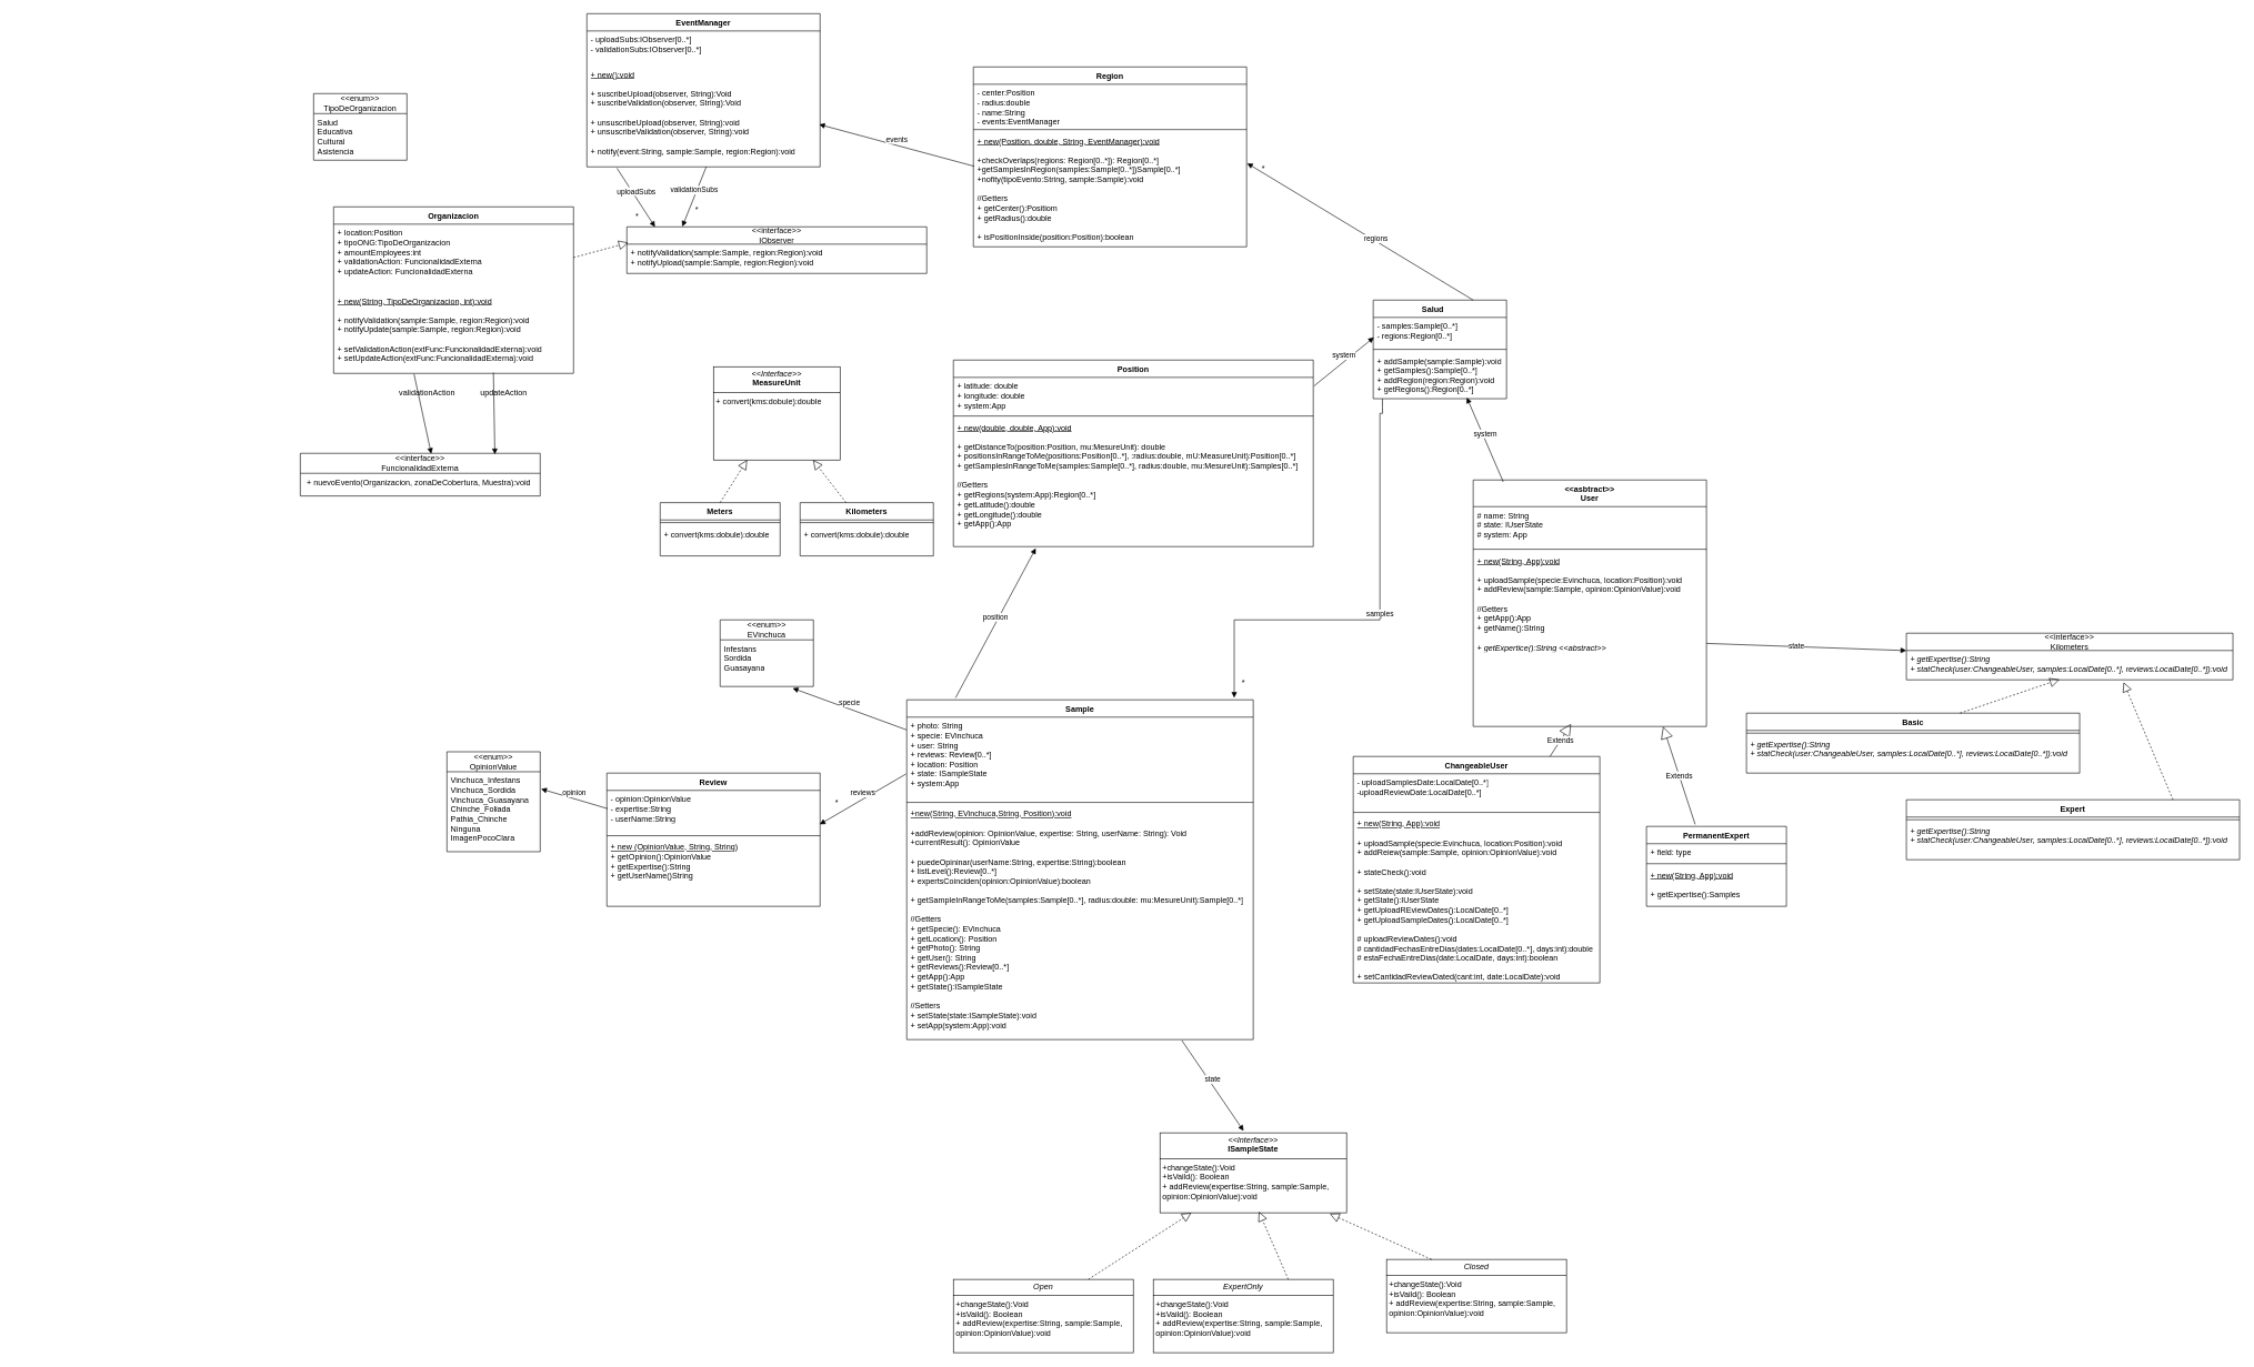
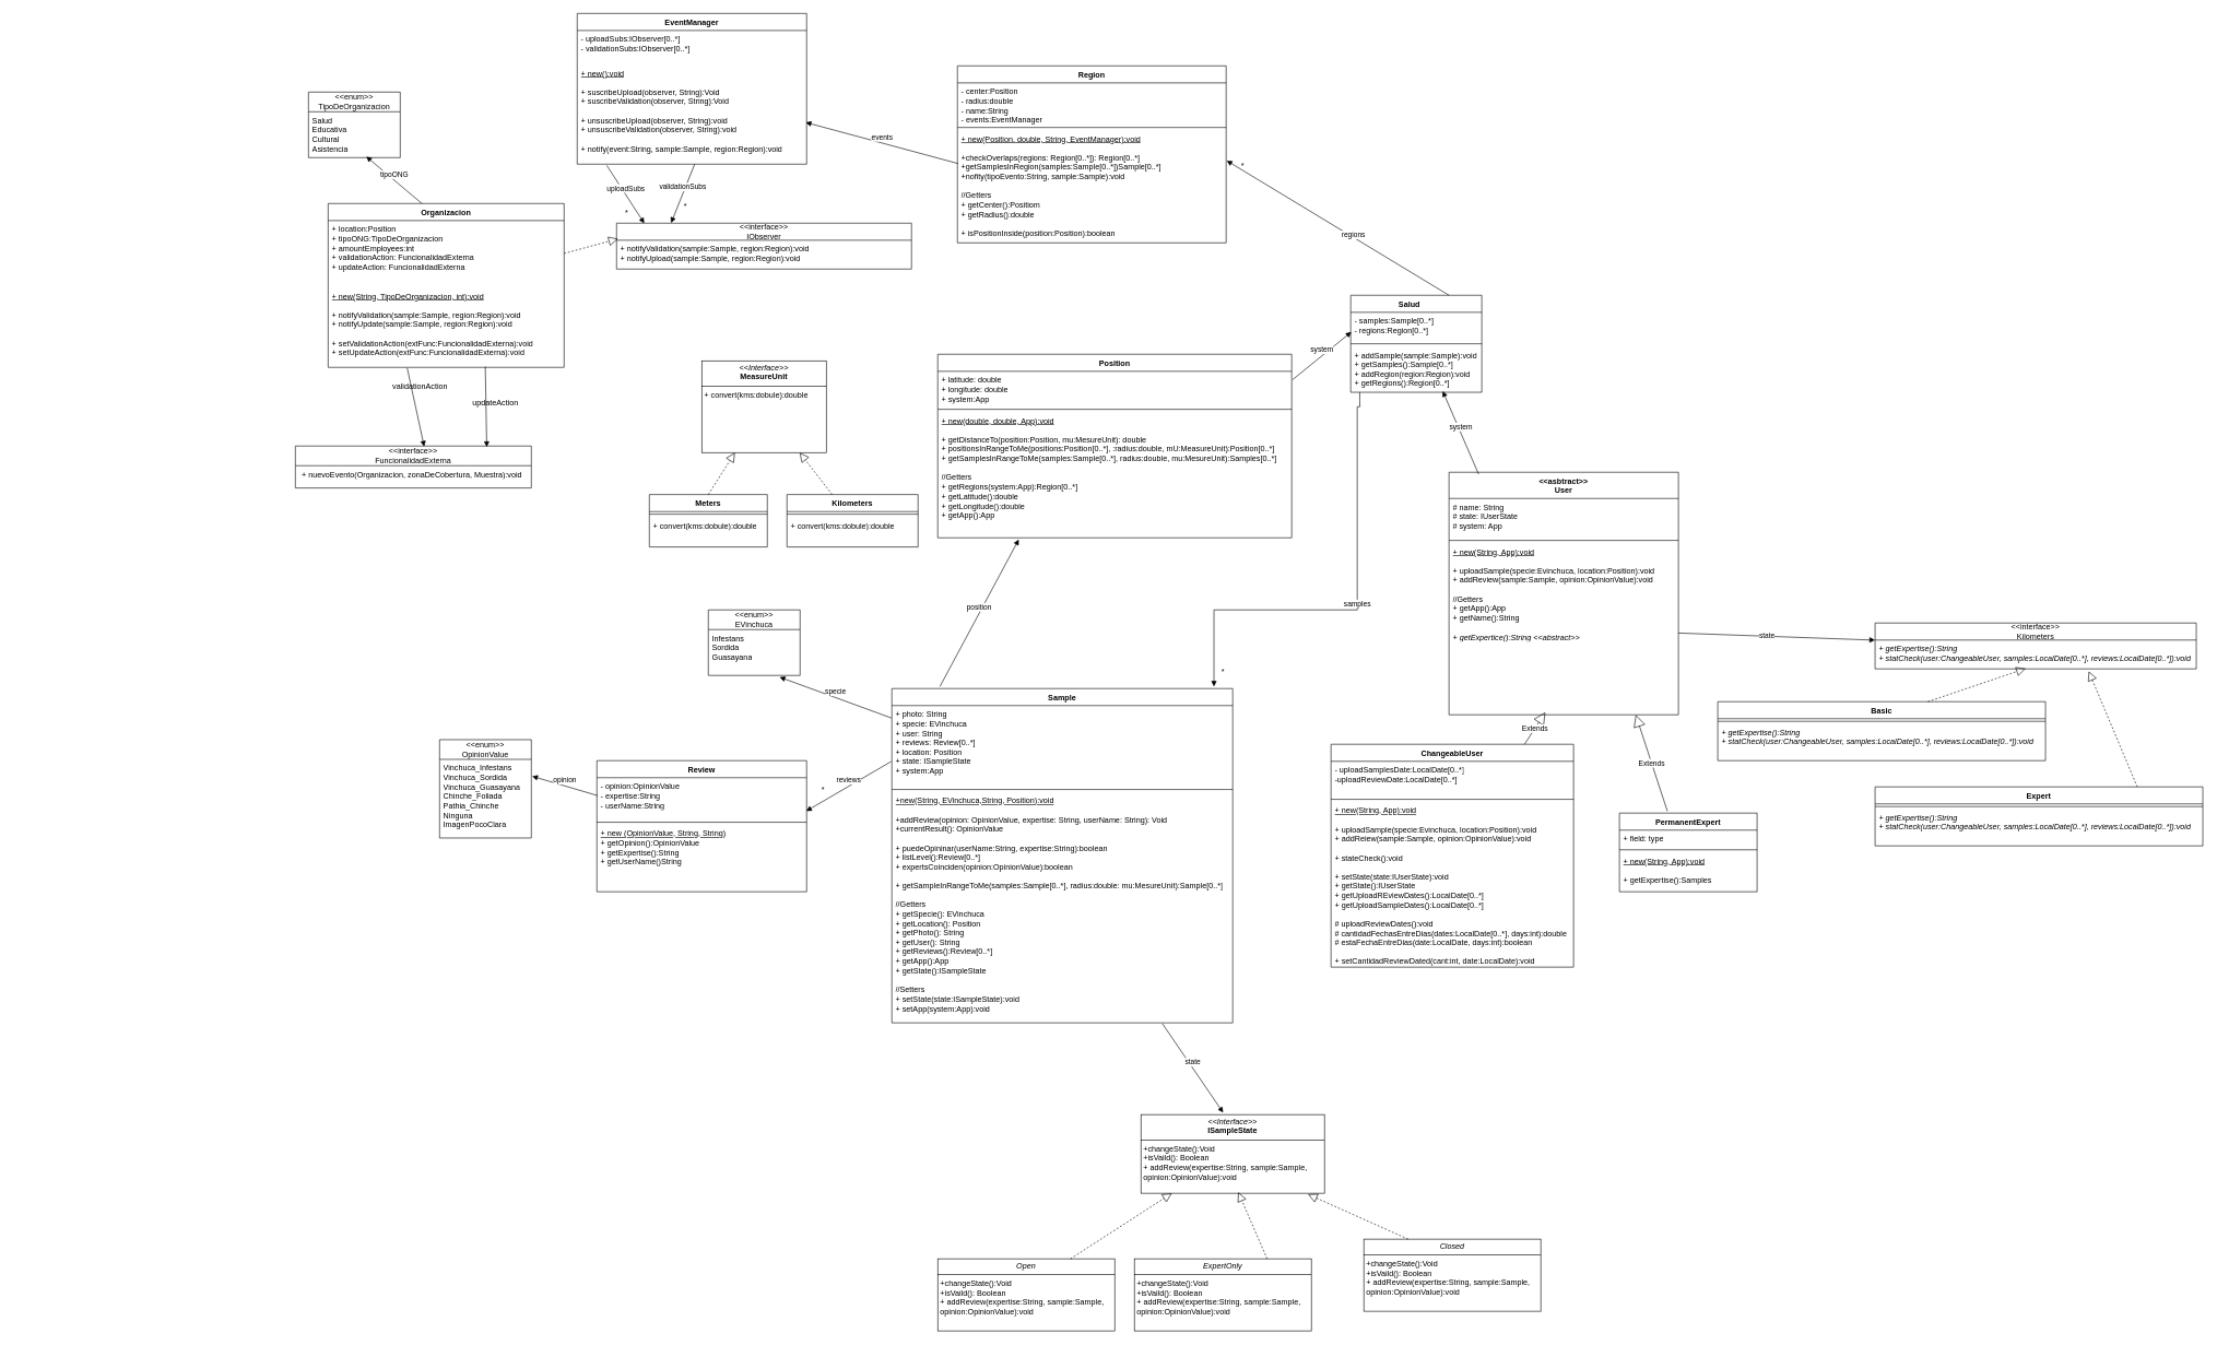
+ <mxCell id="84" value="tipoONG" style="html=1;verticalAlign=bottom;endArrow=block;curved=0;rounded=0;exitX=0.402;exitY=0.006;exitDx=0;exitDy=0;exitPerimeter=0;entryX=0.63;entryY=0.977;entryDx=0;entryDy=0;entryPerimeter=0;" edge="1" parent="68" source="99" target="83"><mxGeometry width="80" relative="1" as="geometry"><mxPoint x="750" y="310" as="sourcePoint" /><mxPoint x="830" y="310" as="targetPoint" /></mxGeometry></mxCell>
- <mxCell id="76" value="updateAction" style="text;html=1;align=center;verticalAlign=middle;resizable=0;points=[];autosize=1;strokeColor=none;fillColor=none;container=0;" vertex="1" parent="68"><mxGeometry x="690" y="555" width="90" height="30" as="geometry" /></mxCell>
+ <mxCell id="76" value="updateAction" style="text;html=1;align=center;verticalAlign=middle;resizable=0;points=[];autosize=1;strokeColor=none;fillColor=none;container=0;" vertex="1" parent="68"><mxGeometry x="690" y="580" width="90" height="30" as="geometry" /></mxCell>
